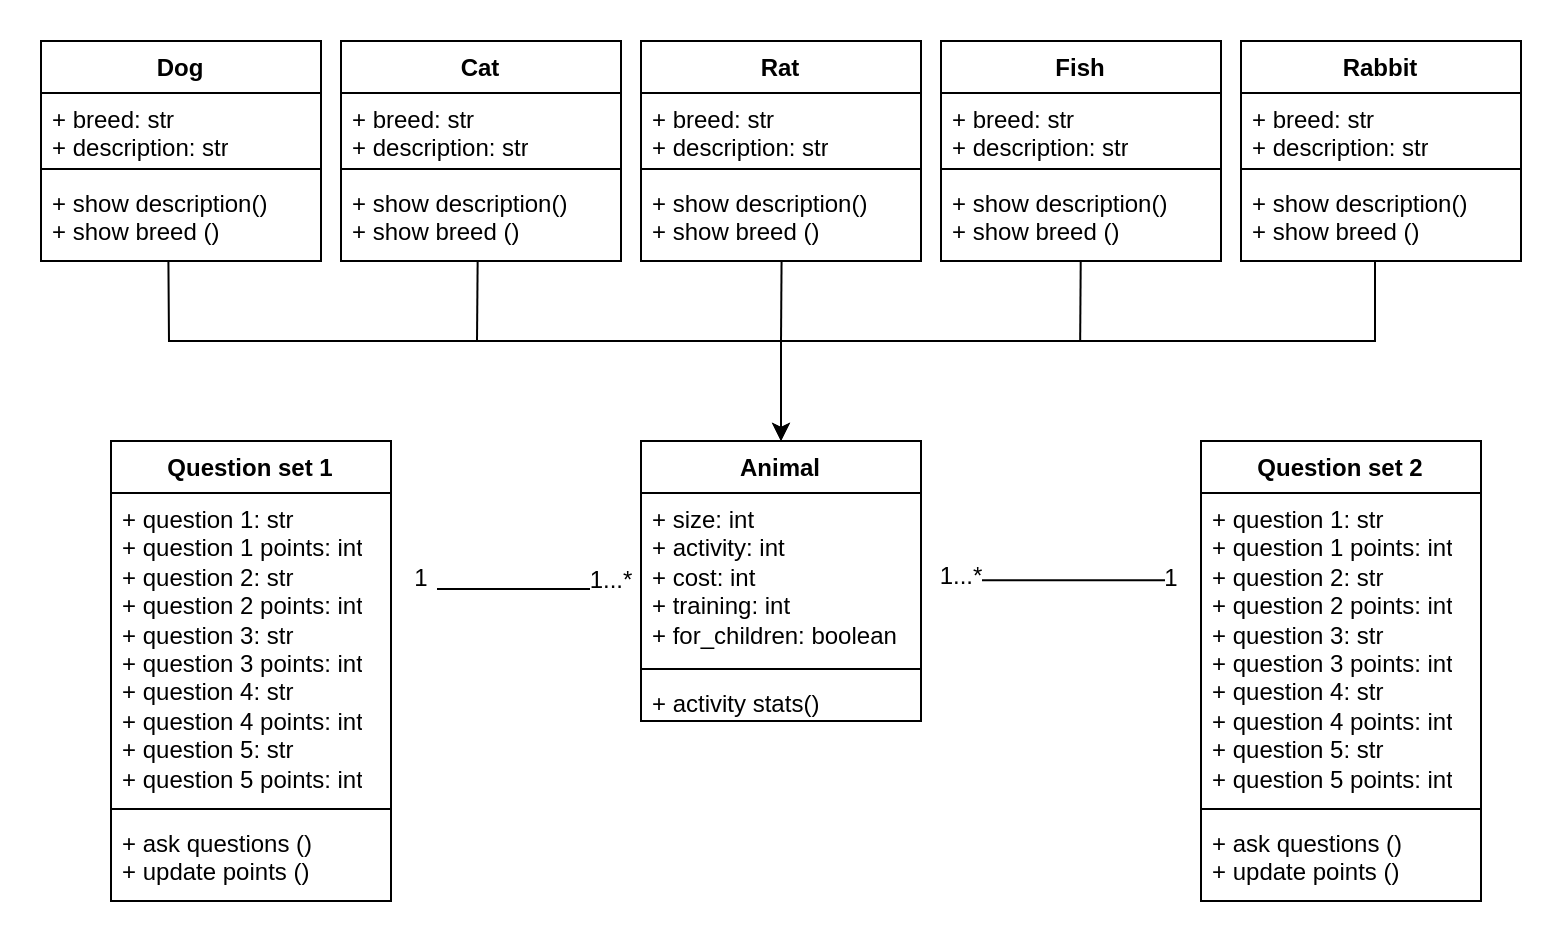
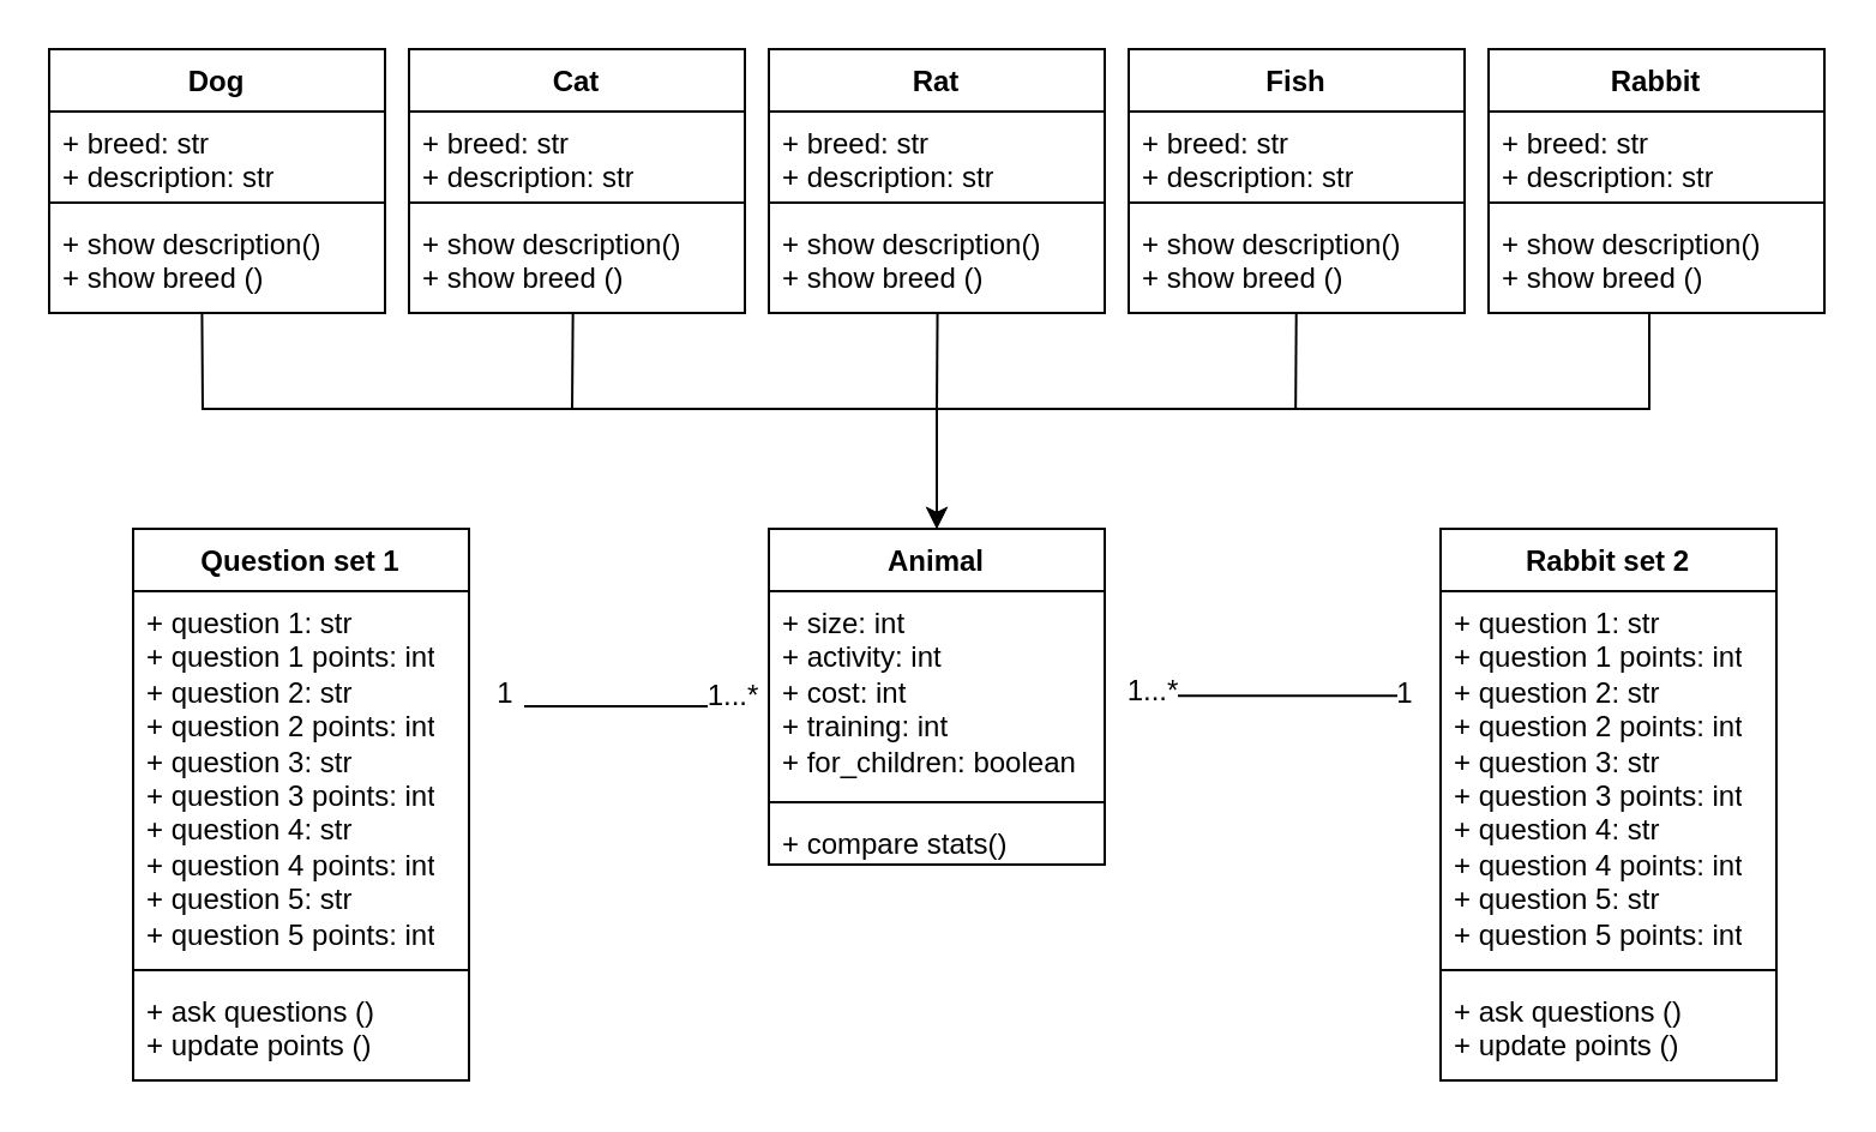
- <mxCell id="41" value="Question set 2" style="swimlane;fontStyle=1;align=center;verticalAlign=top;childLayout=stackLayout;horizontal=1;startSize=26;horizontalStack=0;resizeParent=1;resizeParentMax=0;resizeLast=0;collapsible=1;marginBottom=0;whiteSpace=wrap;html=1;" parent="1" vertex="1"><mxGeometry x="600" y="220" width="140" height="230" as="geometry"><mxRectangle x="260" y="-470" width="80" height="30" as="alternateBounds" /></mxGeometry></mxCell>
+ <mxCell id="41" value="Rabbit set 2" style="swimlane;fontStyle=1;align=center;verticalAlign=top;childLayout=stackLayout;horizontal=1;startSize=26;horizontalStack=0;resizeParent=1;resizeParentMax=0;resizeLast=0;collapsible=1;marginBottom=0;whiteSpace=wrap;html=1;" parent="1" vertex="1"><mxGeometry x="600" y="220" width="140" height="230" as="geometry"><mxRectangle x="260" y="-470" width="80" height="30" as="alternateBounds" /></mxGeometry></mxCell>
- <mxCell id="8" value="+ activity stats()" style="text;strokeColor=none;fillColor=none;align=left;verticalAlign=top;spacingLeft=4;spacingRight=4;overflow=hidden;rotatable=0;points=[[0,0.5],[1,0.5]];portConstraint=eastwest;whiteSpace=wrap;html=1;" parent="5" vertex="1"><mxGeometry y="118" width="140" height="22" as="geometry" /></mxCell>
+ <mxCell id="8" value="+ compare stats()" style="text;strokeColor=none;fillColor=none;align=left;verticalAlign=top;spacingLeft=4;spacingRight=4;overflow=hidden;rotatable=0;points=[[0,0.5],[1,0.5]];portConstraint=eastwest;whiteSpace=wrap;html=1;" parent="5" vertex="1"><mxGeometry y="118" width="140" height="22" as="geometry" /></mxCell>
